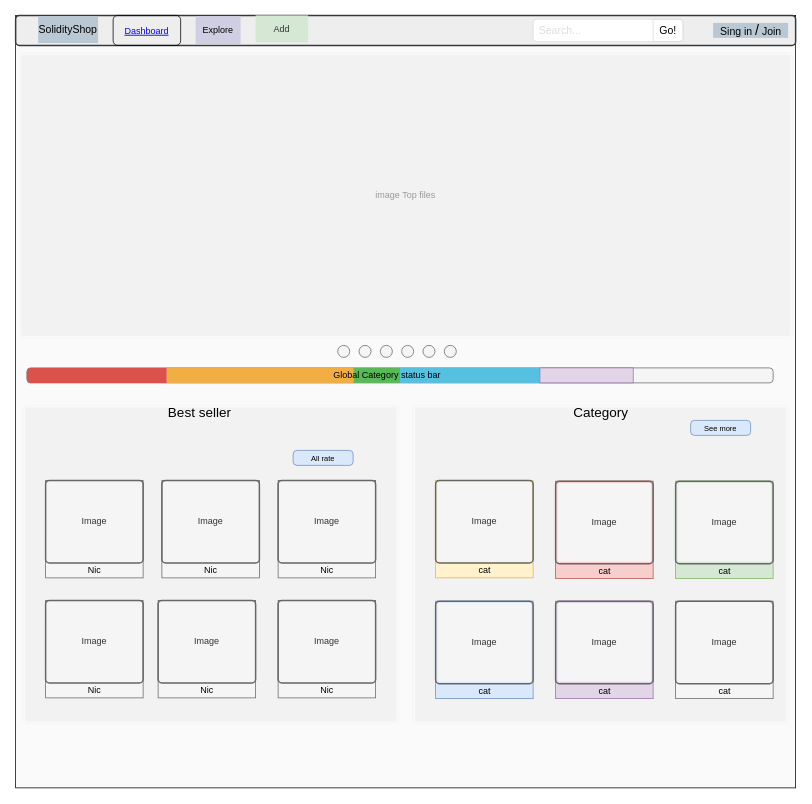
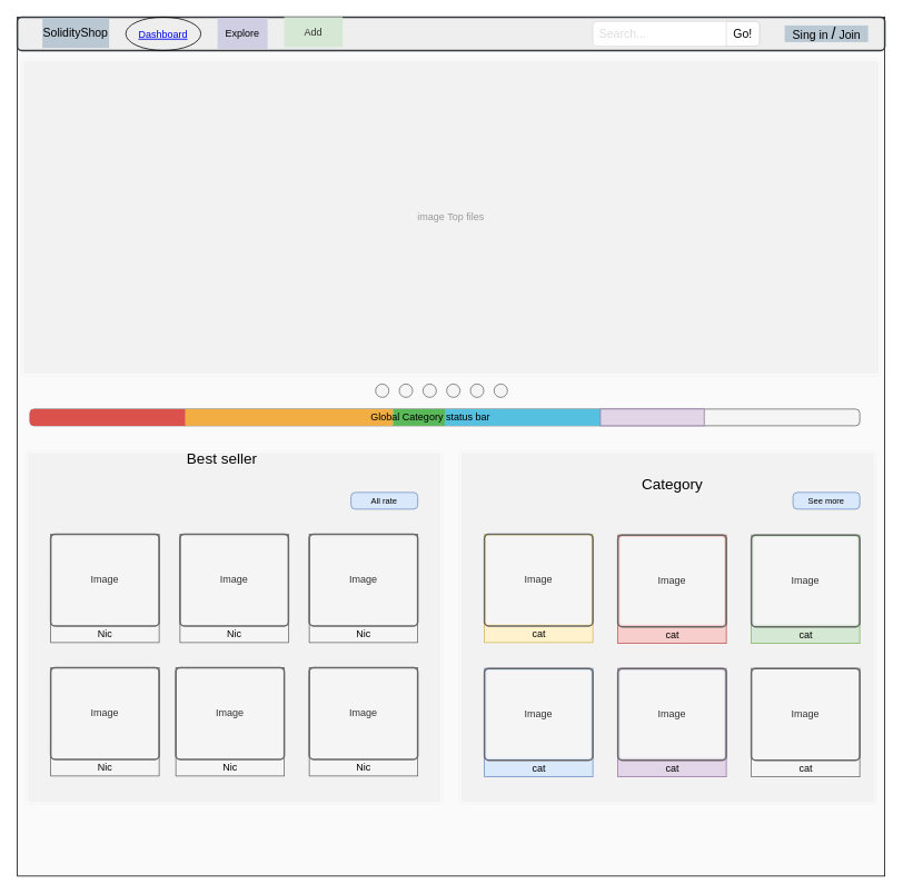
- <mxCell id="11" value="Dashboard" style="fontColor=#0000EE;fontStyle=4;rounded=1;overflow=hidden;spacing=10;strokeColor=#000000;fillColor=none;" vertex="1" parent="4"><mxGeometry x="130" width="90" height="40" as="geometry" /></mxCell>
+ <mxCell id="11" value="Dashboard" style="ellipse;fontColor=#0000EE;fontStyle=4;overflow=hidden;spacing=10;strokeColor=#000000;fillColor=none;" vertex="1" parent="4"><mxGeometry x="130" width="90" height="40" as="geometry" /></mxCell>
- <mxCell id="10" value="&lt;font style=&quot;font-size: 14px&quot;&gt;Sing in&amp;nbsp;&lt;/font&gt;&lt;font style=&quot;font-size: 19px&quot;&gt;/&lt;/font&gt;&lt;font style=&quot;font-size: 14px&quot;&gt;&amp;nbsp;Join&lt;/font&gt;" style="text;html=1;align=center;verticalAlign=middle;resizable=0;points=[];;autosize=1;fillColor=#bac8d3;strokeColor=none;" vertex="1" parent="4"><mxGeometry x="930" y="10" width="100" height="20" as="geometry" /></mxCell>
+ <mxCell id="10" value="&lt;font style=&quot;font-size: 14px&quot;&gt;Sing in&amp;nbsp;&lt;/font&gt;&lt;font style=&quot;font-size: 19px&quot;&gt;/&lt;/font&gt;&lt;font style=&quot;font-size: 14px&quot;&gt;&amp;nbsp;Join&lt;/font&gt;" style="text;html=1;align=center;verticalAlign=middle;resizable=0;points=[];;autosize=1;fillColor=#bac8d3;strokeColor=none;" vertex="1" parent="4"><mxGeometry x="920" y="10" width="100" height="20" as="geometry" /></mxCell>
- <mxCell id="24" value="&lt;font style=&quot;font-size: 18px&quot;&gt;Category&lt;/font&gt;" style="text;html=1;align=center;verticalAlign=middle;resizable=0;points=[];;autosize=1;" vertex="1" parent="1"><mxGeometry x="755" y="540" width="90" height="20" as="geometry" /></mxCell>
+ <mxCell id="24" value="&lt;font style=&quot;font-size: 18px&quot;&gt;Category&lt;/font&gt;" style="text;html=1;align=center;verticalAlign=middle;resizable=0;points=[];;autosize=1;" vertex="1" parent="1"><mxGeometry x="760" y="570" width="90" height="20" as="geometry" /></mxCell>
- <mxCell id="43" value="See more" style="html=1;shadow=0;dashed=0;shape=mxgraph.bootstrap.rrect;rSize=5;fillColor=#dae8fc;align=center;strokeColor=#6c8ebf;fontSize=10;whiteSpace=wrap;" vertex="1" parent="1"><mxGeometry x="920" y="560" width="80" height="20" as="geometry" /></mxCell>
+ <mxCell id="43" value="See more" style="html=1;shadow=0;dashed=0;shape=mxgraph.bootstrap.rrect;rSize=5;fillColor=#dae8fc;align=center;strokeColor=#6c8ebf;fontSize=10;whiteSpace=wrap;" vertex="1" parent="1"><mxGeometry x="950" y="590" width="80" height="20" as="geometry" /></mxCell>
- <mxCell id="63" value="All rate" style="html=1;shadow=0;dashed=0;shape=mxgraph.bootstrap.rrect;rSize=5;fillColor=#dae8fc;align=center;strokeColor=#6c8ebf;fontSize=10;whiteSpace=wrap;" vertex="1" parent="1"><mxGeometry x="390" y="600" width="80" height="20" as="geometry" /></mxCell>
+ <mxCell id="63" value="All rate" style="html=1;shadow=0;dashed=0;shape=mxgraph.bootstrap.rrect;rSize=5;fillColor=#dae8fc;align=center;strokeColor=#6c8ebf;fontSize=10;whiteSpace=wrap;" vertex="1" parent="1"><mxGeometry x="420" y="590" width="80" height="20" as="geometry" /></mxCell>
